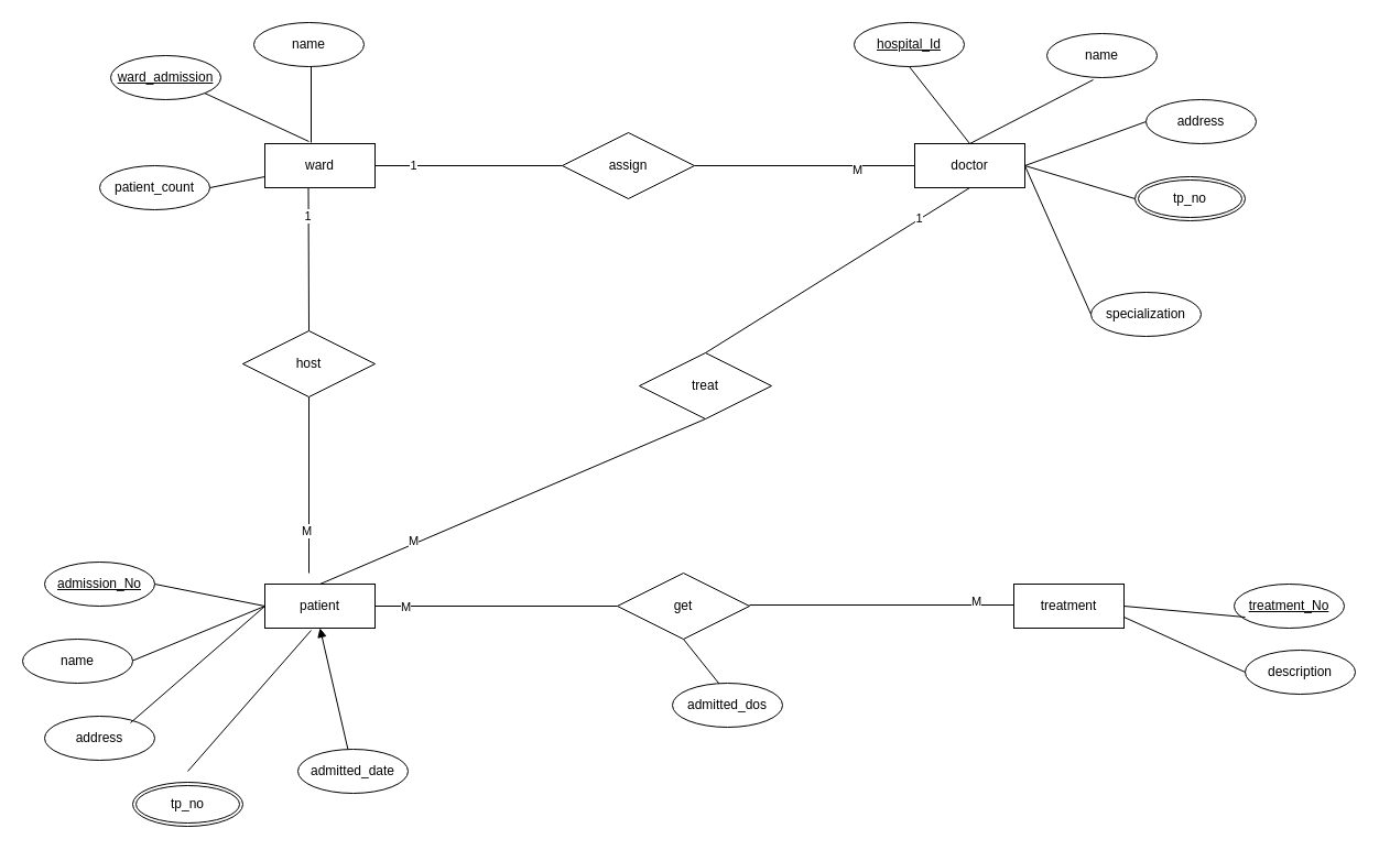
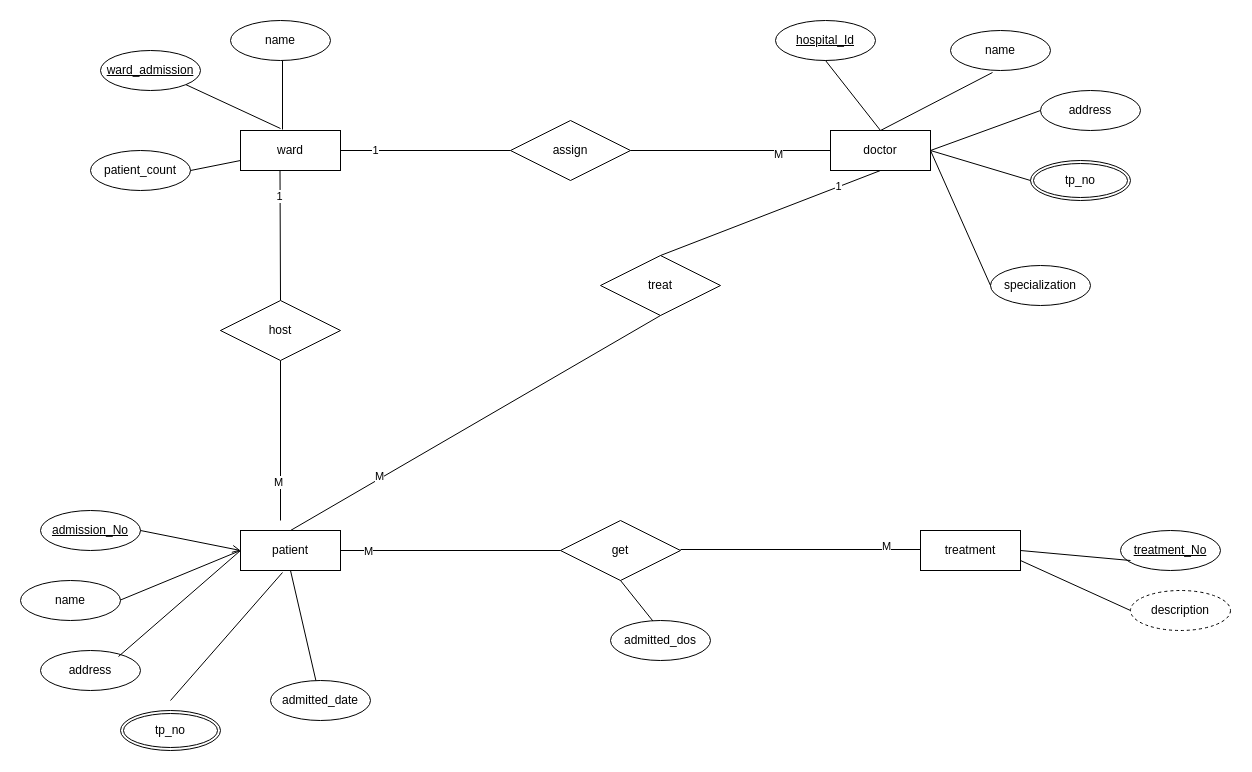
- <mxCell id="52" value="treat" style="shape=rhombus;perimeter=rhombusPerimeter;whiteSpace=wrap;html=1;align=center;" parent="1" vertex="1"><mxGeometry x="580" y="320" width="120" height="60" as="geometry" /></mxCell>
+ <mxCell id="52" value="treat" style="shape=rhombus;perimeter=rhombusPerimeter;whiteSpace=wrap;html=1;align=center;" parent="1" vertex="1"><mxGeometry x="600" y="255" width="120" height="60" as="geometry" /></mxCell>
- <mxCell id="40" value="" style="endArrow=none;html=1;rounded=0;exitX=1;exitY=0.5;exitDx=0;exitDy=0;entryX=0;entryY=0.5;entryDx=0;entryDy=0;" parent="1" source="38" target="39" edge="1"><mxGeometry relative="1" as="geometry"><mxPoint x="120" y="549" as="sourcePoint" /><mxPoint x="280" y="549" as="targetPoint" /></mxGeometry></mxCell>
+ <mxCell id="40" value="" style="endArrow=open;html=1;rounded=0;exitX=1;exitY=0.5;exitDx=0;exitDy=0;entryX=0;entryY=0.5;entryDx=0;entryDy=0;" parent="1" source="38" target="39" edge="1"><mxGeometry relative="1" as="geometry"><mxPoint x="120" y="549" as="sourcePoint" /><mxPoint x="280" y="549" as="targetPoint" /></mxGeometry></mxCell>
- <mxCell id="46" value="" style="endArrow=block;html=1;rounded=0;entryX=0.5;entryY=1;entryDx=0;entryDy=0;" parent="1" source="34" target="39" edge="1"><mxGeometry relative="1" as="geometry"><mxPoint x="310" y="650" as="sourcePoint" /><mxPoint x="292" y="582" as="targetPoint" /></mxGeometry></mxCell>
+ <mxCell id="46" value="" style="endArrow=none;html=1;rounded=0;entryX=0.5;entryY=1;entryDx=0;entryDy=0;" parent="1" source="34" target="39" edge="1"><mxGeometry relative="1" as="geometry"><mxPoint x="310" y="650" as="sourcePoint" /><mxPoint x="292" y="582" as="targetPoint" /></mxGeometry></mxCell>
- <mxCell id="37" value="description" style="ellipse;whiteSpace=wrap;html=1;align=center;" parent="1" vertex="1"><mxGeometry x="1130" y="590" width="100" height="40" as="geometry" /></mxCell>
+ <mxCell id="37" value="description" style="ellipse;whiteSpace=wrap;html=1;align=center;dashed=1;" parent="1" vertex="1"><mxGeometry x="1130" y="590" width="100" height="40" as="geometry" /></mxCell>
